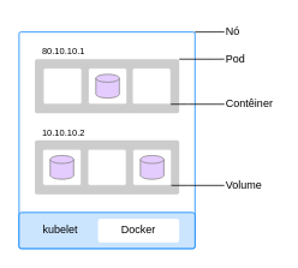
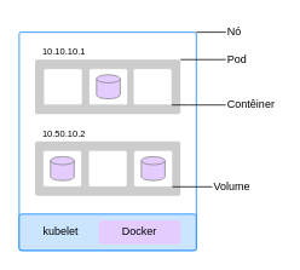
- <mxCell id="4" value="80.10.10.1" style="rounded=1;whiteSpace=wrap;html=1;arcSize=4;strokeColor=none;fillColor=#CCCCCC;labelPosition=center;verticalLabelPosition=top;align=center;verticalAlign=bottom;spacingLeft=-96;spacingRight=0;fontSize=10;" vertex="1" parent="1"><mxGeometry x="38.005" y="65" width="160" height="60" as="geometry" /></mxCell>
+ <mxCell id="4" value="10.10.10.1" style="rounded=1;whiteSpace=wrap;html=1;arcSize=4;strokeColor=none;fillColor=#CCCCCC;labelPosition=center;verticalLabelPosition=top;align=center;verticalAlign=bottom;spacingLeft=-96;spacingRight=0;fontSize=10;" vertex="1" parent="1"><mxGeometry x="38.005" y="65" width="160" height="60" as="geometry" /></mxCell>
- <mxCell id="5" value="10.10.10.2" style="rounded=1;whiteSpace=wrap;html=1;arcSize=4;strokeColor=none;fillColor=#CCCCCC;labelPosition=center;verticalLabelPosition=top;align=center;verticalAlign=bottom;spacingLeft=-96;spacingRight=0;fontSize=10;" vertex="1" parent="1"><mxGeometry x="38.005" y="155" width="160" height="60" as="geometry" /></mxCell>
+ <mxCell id="5" value="10.50.10.2" style="rounded=1;whiteSpace=wrap;html=1;arcSize=4;strokeColor=none;fillColor=#CCCCCC;labelPosition=center;verticalLabelPosition=top;align=center;verticalAlign=bottom;spacingLeft=-96;spacingRight=0;fontSize=10;" vertex="1" parent="1"><mxGeometry x="38.005" y="155" width="160" height="60" as="geometry" /></mxCell>
- <mxCell id="34" value="Volume" style="rounded=0;whiteSpace=wrap;html=1;strokeWidth=1;fontSize=12;align=left;strokeColor=none;fillColor=none;" vertex="1" parent="1"><mxGeometry x="248" y="190" width="60" height="30" as="geometry" /></mxCell>
+ <mxCell id="34" value="Volume" style="rounded=0;whiteSpace=wrap;html=1;strokeWidth=1;fontSize=12;align=left;strokeColor=none;fillColor=none;" vertex="1" parent="1"><mxGeometry x="233" y="190" width="60" height="30" as="geometry" /></mxCell>
- <mxCell id="7" value="Docker" style="rounded=1;whiteSpace=wrap;html=1;arcSize=13;align=center;spacingLeft=0;labelPosition=center;verticalLabelPosition=middle;verticalAlign=middle;strokeColor=none;fillColor=#FFFFFF;" vertex="1" parent="1"><mxGeometry x="108" y="241.87" width="90" height="26.25" as="geometry" /></mxCell>
+ <mxCell id="7" value="Docker" style="rounded=1;whiteSpace=wrap;html=1;arcSize=13;align=center;spacingLeft=0;labelPosition=center;verticalLabelPosition=middle;verticalAlign=middle;strokeColor=none;fillColor=#e5ccff;" vertex="1" parent="1"><mxGeometry x="108" y="241.87" width="90" height="26.25" as="geometry" /></mxCell>
